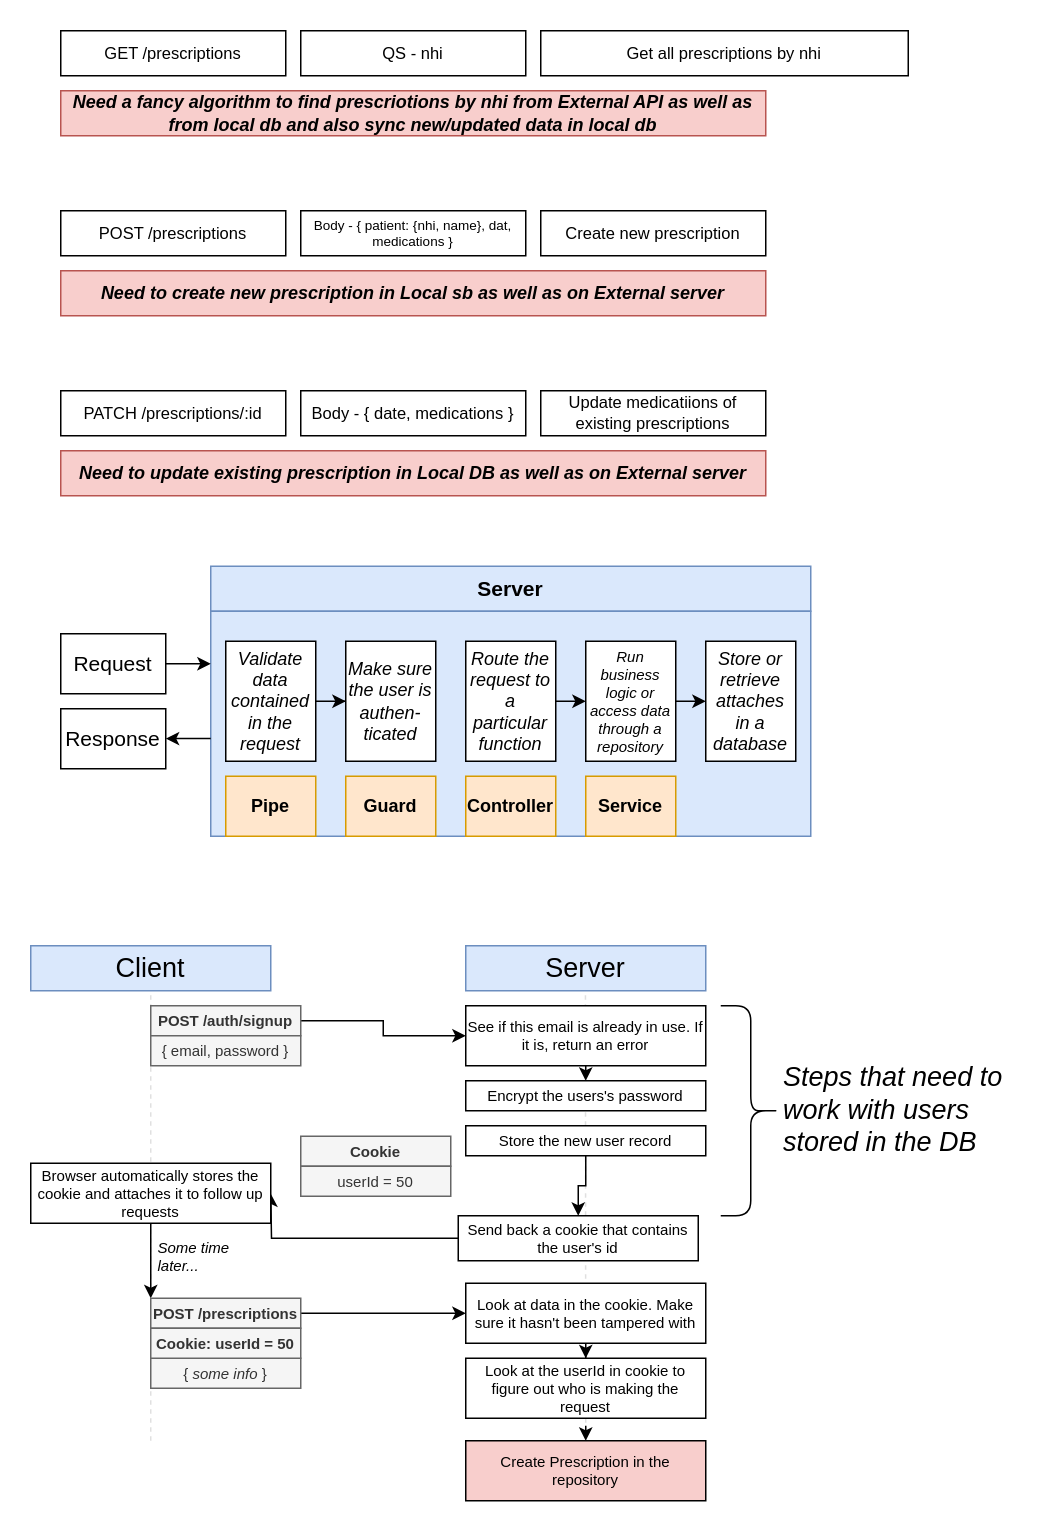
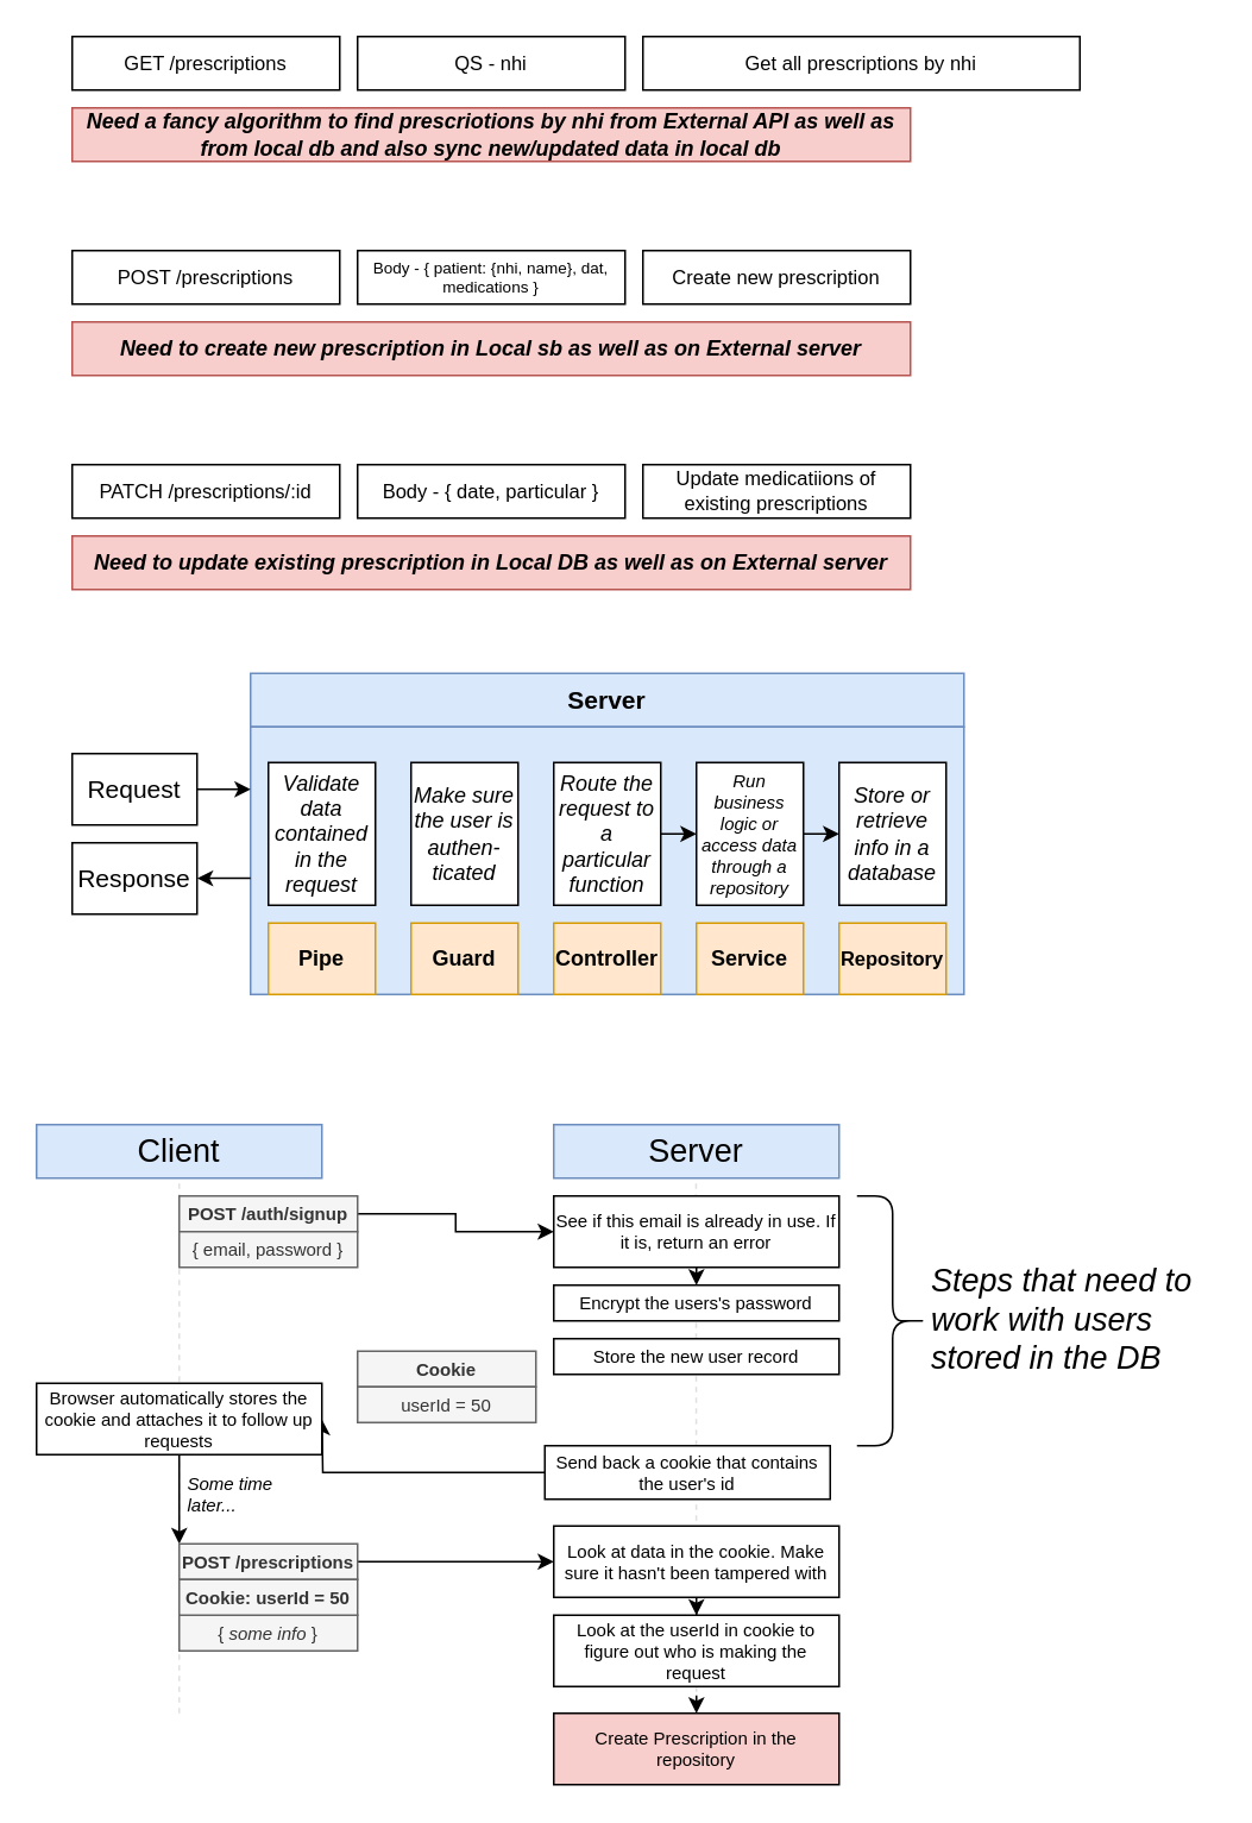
- <mxCell id="39" value="Body - { date, medications }" style="rounded=0;whiteSpace=wrap;html=1;fontSize=11;" vertex="1" parent="1"><mxGeometry x="200" y="260" width="150" height="30" as="geometry" /></mxCell>
+ <mxCell id="39" value="Body - { date, particular }" style="rounded=0;whiteSpace=wrap;html=1;fontSize=11;" vertex="1" parent="1"><mxGeometry x="200" y="260" width="150" height="30" as="geometry" /></mxCell>
- <mxCell id="50" style="edgeStyle=orthogonalEdgeStyle;rounded=0;orthogonalLoop=1;jettySize=auto;html=1;exitX=1;exitY=0.5;exitDx=0;exitDy=0;strokeWidth=1;fontSize=12;" edge="1" parent="1" source="51" target="52"><mxGeometry relative="1" as="geometry" /></mxCell>
- <mxCell id="57" value="Store or retrieve attaches in a database" style="rounded=0;whiteSpace=wrap;html=1;shadow=0;strokeWidth=1;fontSize=12;fontStyle=2" vertex="1" parent="1"><mxGeometry x="470" y="427" width="60" height="80" as="geometry" /></mxCell>
+ <mxCell id="57" value="Store or retrieve info in a database" style="rounded=0;whiteSpace=wrap;html=1;shadow=0;strokeWidth=1;fontSize=12;fontStyle=2" vertex="1" parent="1"><mxGeometry x="470" y="427" width="60" height="80" as="geometry" /></mxCell>
+ <mxCell id="62" value="Repository" style="rounded=0;whiteSpace=wrap;html=1;shadow=0;strokeWidth=1;fontSize=11;fontStyle=1;fillColor=#ffe6cc;strokeColor=#d79b00;" vertex="1" parent="1"><mxGeometry x="470" y="517" width="60" height="40" as="geometry" /></mxCell>
- <mxCell id="12" style="edgeStyle=orthogonalEdgeStyle;rounded=0;orthogonalLoop=1;jettySize=auto;html=1;exitX=0.5;exitY=1;exitDx=0;exitDy=0;entryX=0.5;entryY=0;entryDx=0;entryDy=0;fontSize=10;" edge="1" parent="1" source="13" target="15"><mxGeometry relative="1" as="geometry" /></mxCell>
